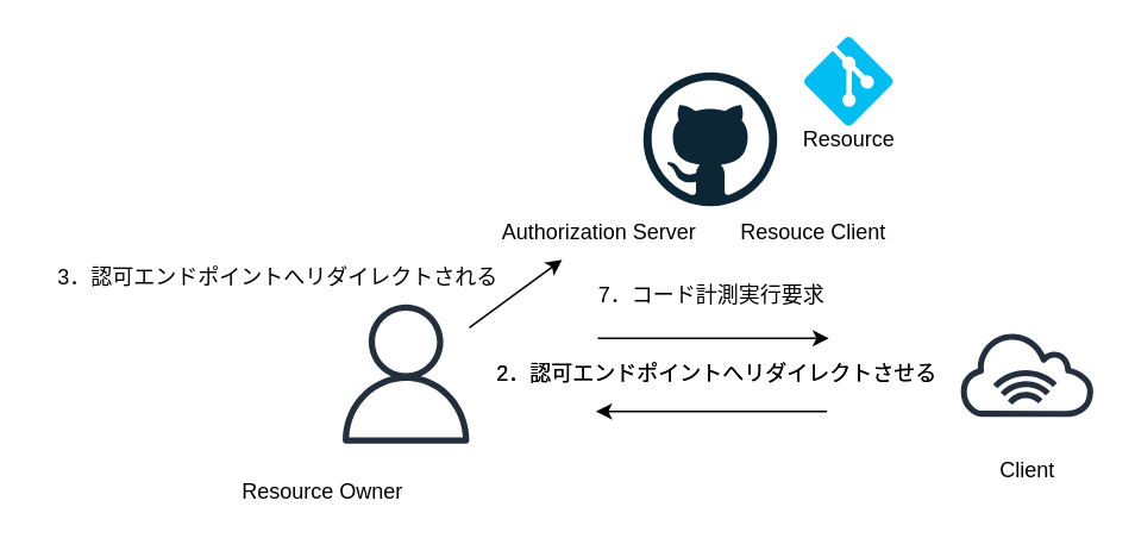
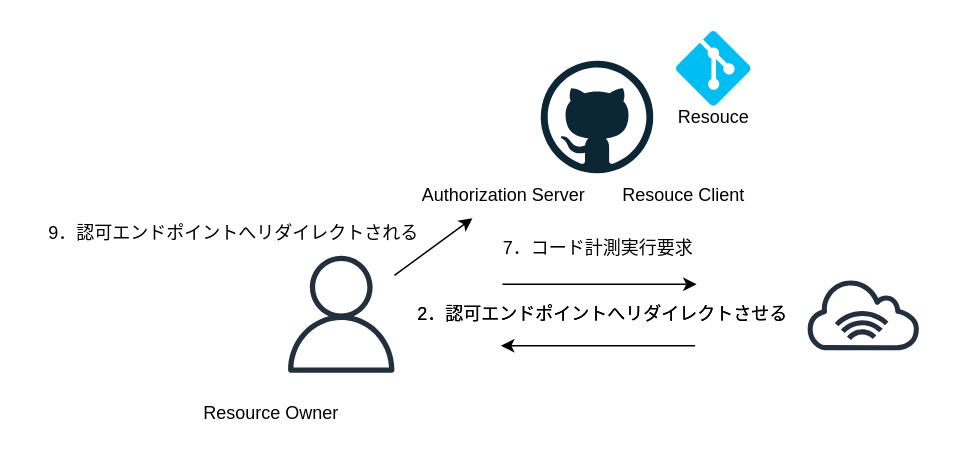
- <mxCell id="13" value="Resource" style="text;html=1;align=center;verticalAlign=middle;resizable=0;points=[];autosize=1;strokeColor=none;fillColor=none;" parent="1" vertex="1"><mxGeometry x="440" y="62.5" width="70" height="30" as="geometry" /></mxCell>
+ <mxCell id="13" value="Resouce" style="text;html=1;align=center;verticalAlign=middle;resizable=0;points=[];autosize=1;strokeColor=none;fillColor=none;" parent="1" vertex="1"><mxGeometry x="440" y="62.5" width="70" height="30" as="geometry" /></mxCell>
- <mxCell id="16" value="3．認可エンドポイントへリダイレクトされる" style="text;html=1;align=center;verticalAlign=middle;resizable=0;points=[];autosize=1;strokeColor=none;fillColor=none;" parent="1" vertex="1"><mxGeometry x="20" y="140" width="270" height="30" as="geometry" /></mxCell>
+ <mxCell id="16" value="9．認可エンドポイントへリダイレクトされる" style="text;html=1;align=center;verticalAlign=middle;resizable=0;points=[];autosize=1;strokeColor=none;fillColor=none;" parent="1" vertex="1"><mxGeometry x="20" y="140" width="270" height="30" as="geometry" /></mxCell>
- <mxCell id="11" value="Client" style="text;html=1;align=center;verticalAlign=middle;resizable=0;points=[];autosize=1;strokeColor=none;fillColor=none;" parent="1" vertex="1"><mxGeometry x="550" y="248" width="50" height="30" as="geometry" /></mxCell>
